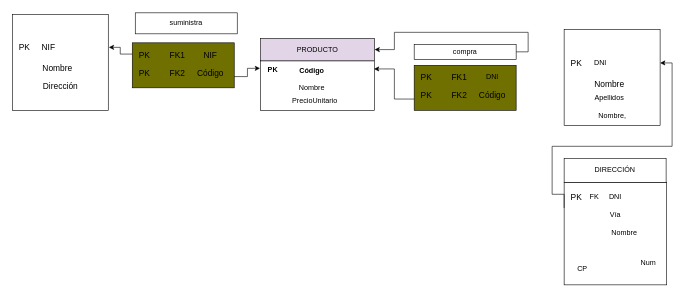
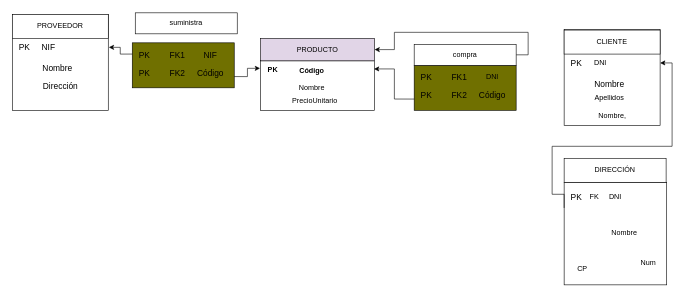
+ <mxCell id="3" value="PROVEEDOR" style="rounded=0;whiteSpace=wrap;html=1;" vertex="1" parent="1"><mxGeometry x="20" y="23" width="160" height="40" as="geometry" /></mxCell>
+ <mxCell id="33" value="CLIENTE" style="rounded=0;whiteSpace=wrap;html=1;" vertex="1" parent="1"><mxGeometry x="940" y="49.25" width="160" height="40" as="geometry" /></mxCell>
- <mxCell id="25" value="compra" style="rounded=0;whiteSpace=wrap;html=1;" vertex="1" parent="1"><mxGeometry x="690" y="73" width="170" height="25" as="geometry" /></mxCell>
+ <mxCell id="25" value="compra" style="rounded=0;whiteSpace=wrap;html=1;" vertex="1" parent="1"><mxGeometry x="690" y="73" width="170" height="35" as="geometry" /></mxCell>
- <mxCell id="44" value="Vía" style="text;html=1;align=center;verticalAlign=middle;resizable=0;points=[];autosize=1;strokeColor=none;fillColor=none;" vertex="1" parent="1"><mxGeometry x="1005" y="343" width="40" height="30" as="geometry" /></mxCell>
